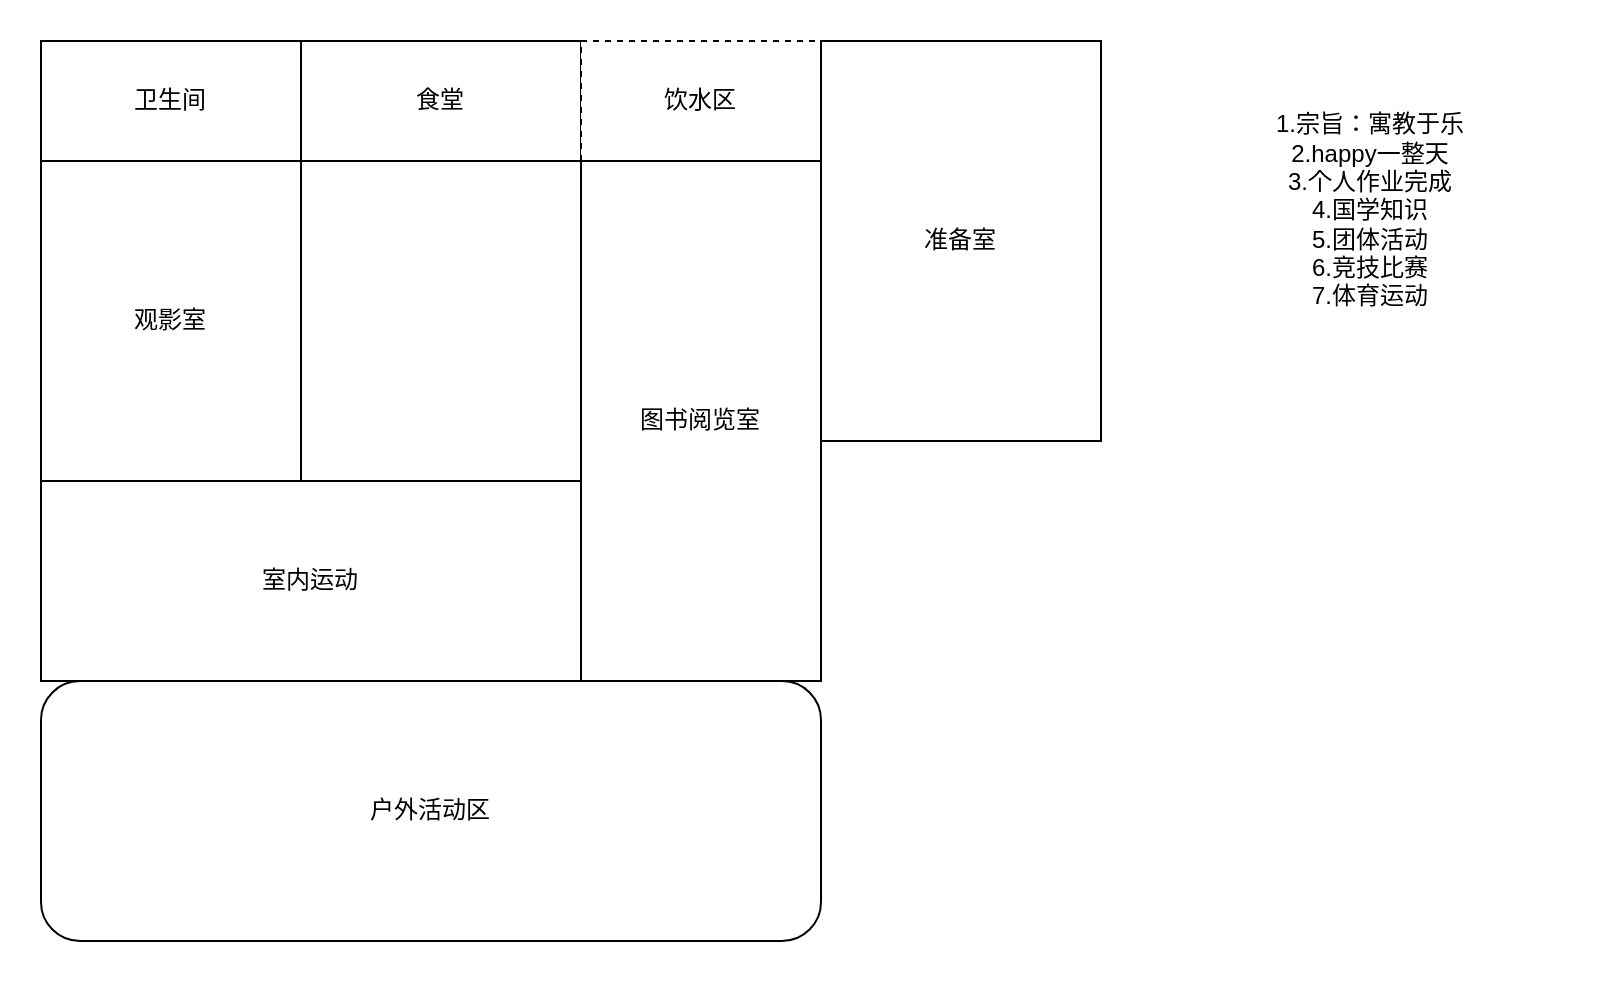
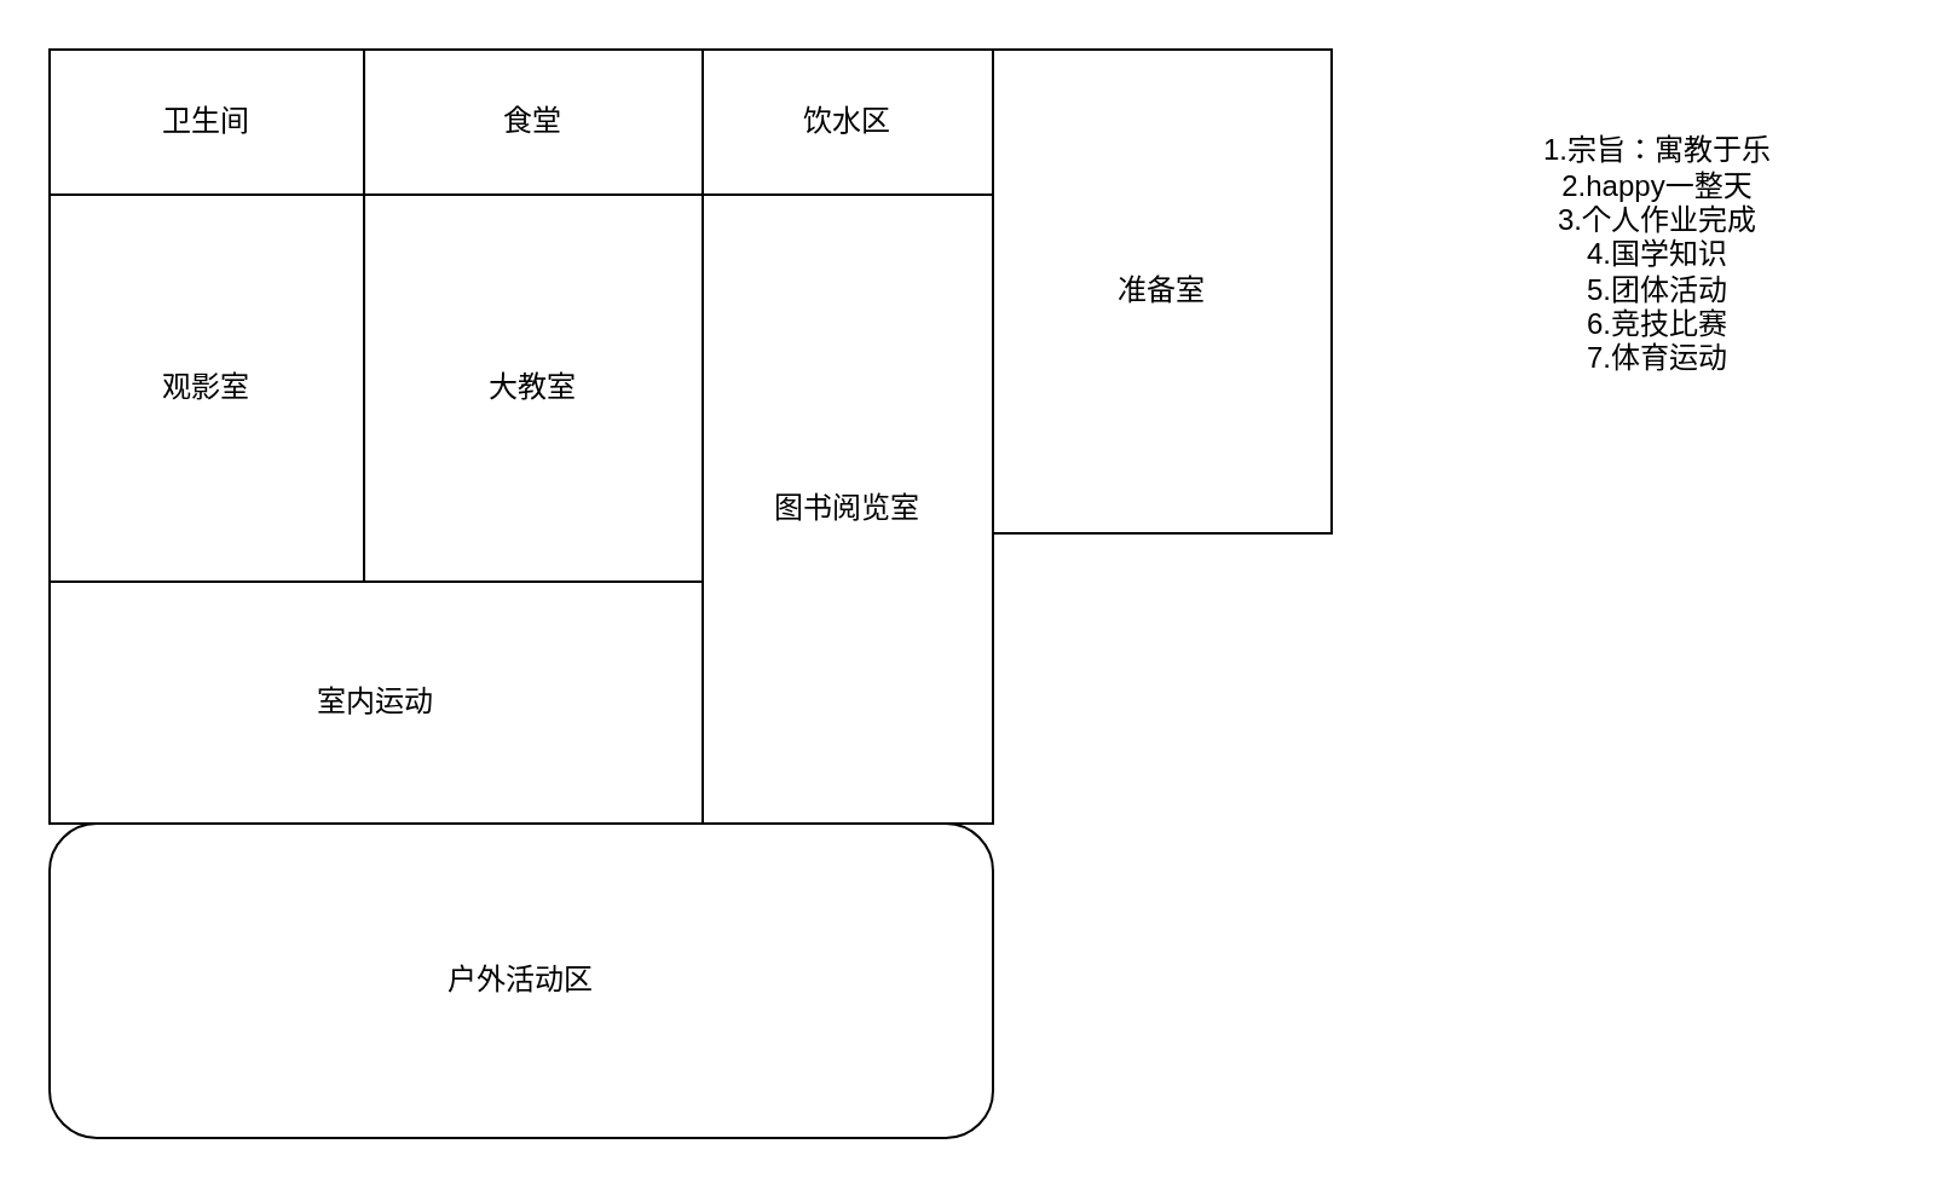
- <mxCell id="5" value="饮水区" style="rounded=0;whiteSpace=wrap;html=1;dashed=1;" vertex="1" parent="1"><mxGeometry x="290" y="20" width="120" height="60" as="geometry" /></mxCell>
+ <mxCell id="5" value="饮水区" style="rounded=0;whiteSpace=wrap;html=1;" vertex="1" parent="1"><mxGeometry x="290" y="20" width="120" height="60" as="geometry" /></mxCell>
+ <mxCell id="2" value="大教室" style="rounded=0;whiteSpace=wrap;html=1;" vertex="1" parent="1"><mxGeometry x="150" y="80" width="140" height="160" as="geometry" /></mxCell>
